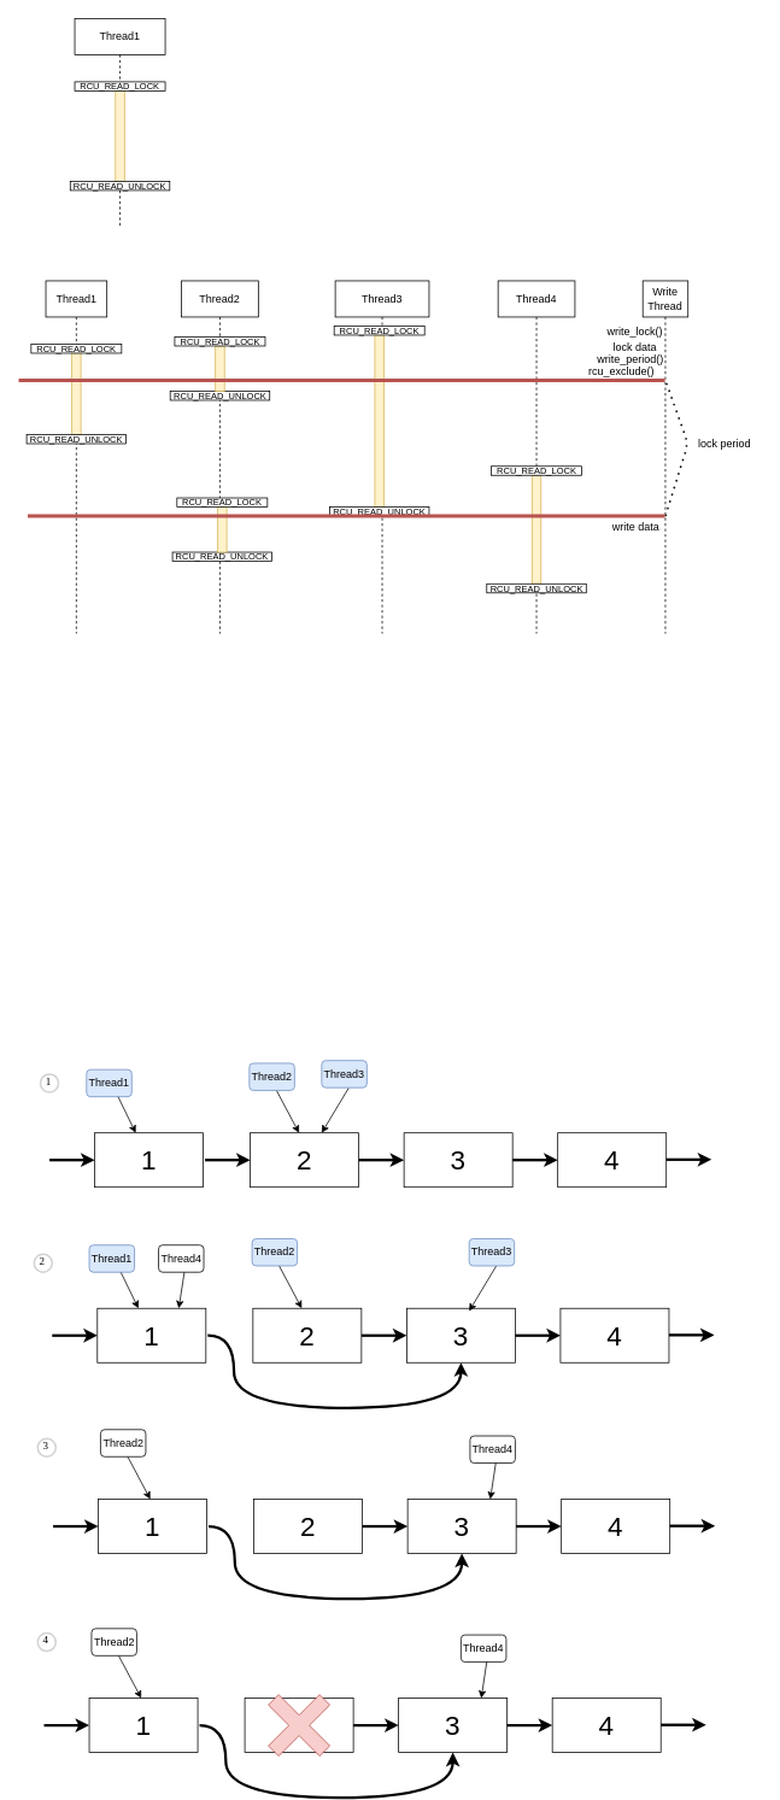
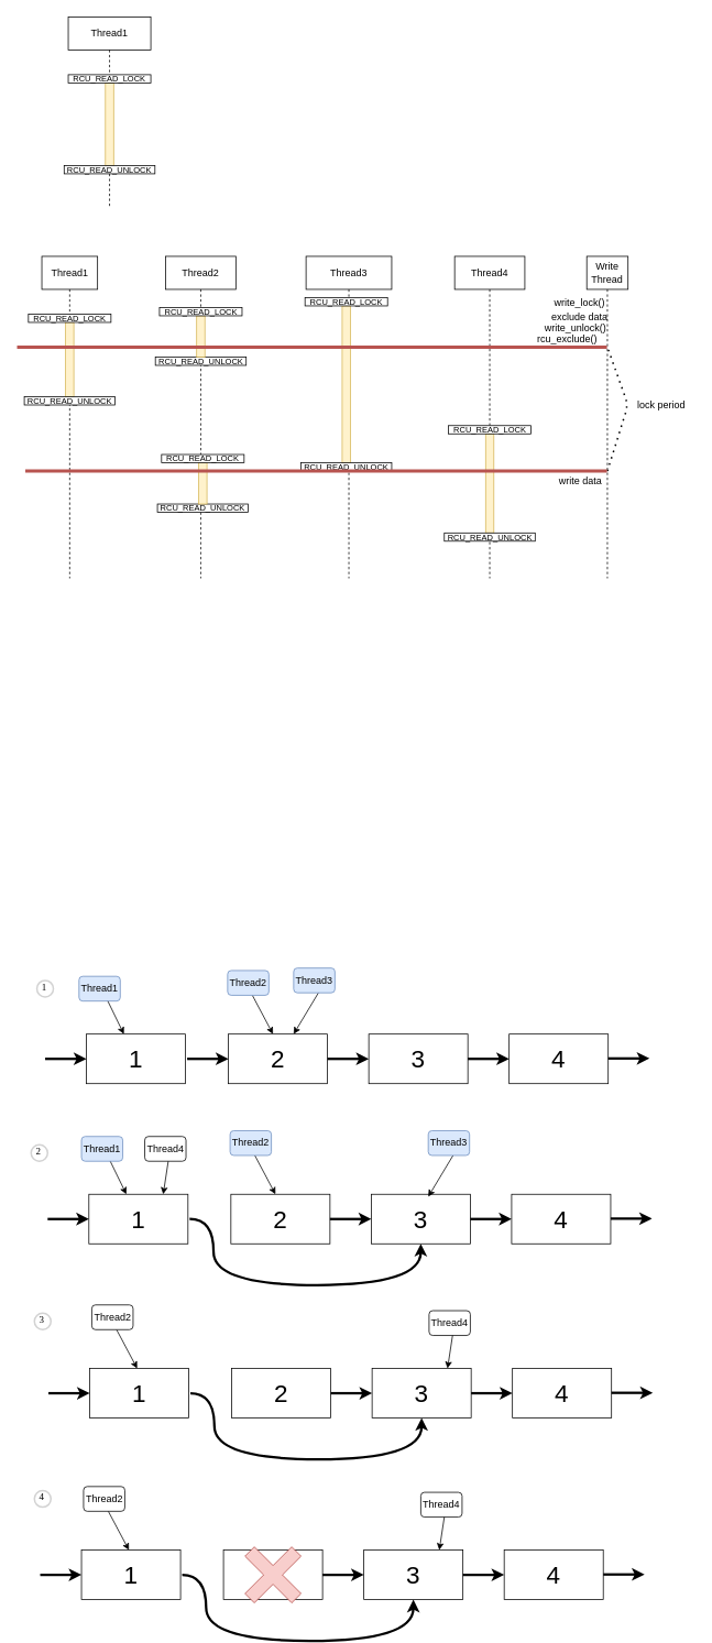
- <mxCell id="109" value="lock data" style="text;html=1;align=center;verticalAlign=middle;resizable=0;points=[];autosize=1;" parent="1" vertex="1"><mxGeometry x="662" y="375" width="78" height="18" as="geometry" /></mxCell>
+ <mxCell id="109" value="exclude data" style="text;html=1;align=center;verticalAlign=middle;resizable=0;points=[];autosize=1;" parent="1" vertex="1"><mxGeometry x="662" y="375" width="78" height="18" as="geometry" /></mxCell>
- <mxCell id="112" value="write_period()" style="text;html=1;align=center;verticalAlign=middle;resizable=0;points=[];autosize=1;" parent="1" vertex="1"><mxGeometry x="653" y="388" width="85" height="18" as="geometry" /></mxCell>
+ <mxCell id="112" value="write_unlock()" style="text;html=1;align=center;verticalAlign=middle;resizable=0;points=[];autosize=1;" parent="1" vertex="1"><mxGeometry x="653" y="388" width="85" height="18" as="geometry" /></mxCell>
